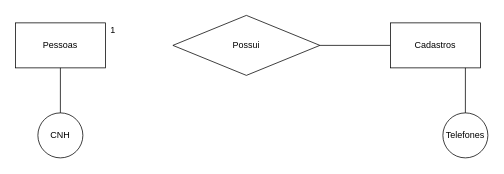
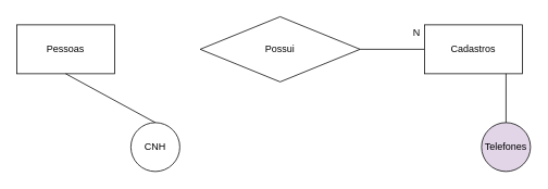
- <mxCell id="8" value="1" style="text;html=1;align=center;verticalAlign=middle;resizable=0;points=[];autosize=1;" parent="1" vertex="1"><mxGeometry x="140" y="30" width="20" height="20" as="geometry" /></mxCell>
+ <mxCell id="9" value="N" style="text;html=1;align=center;verticalAlign=middle;resizable=0;points=[];autosize=1;" parent="1" vertex="1"><mxGeometry x="500" y="30" width="20" height="20" as="geometry" /></mxCell>
- <mxCell id="4" value="Possui" style="rhombus;whiteSpace=wrap;html=1;" parent="1" vertex="1"><mxGeometry x="230" y="20" width="196" height="80" as="geometry" /></mxCell>
+ <mxCell id="4" value="Possui" style="rhombus;whiteSpace=wrap;html=1;" parent="1" vertex="1"><mxGeometry x="245" y="20" width="196" height="80" as="geometry" /></mxCell>
- <mxCell id="11" value="CNH" style="ellipse;whiteSpace=wrap;html=1;aspect=fixed;" vertex="1" parent="1"><mxGeometry x="50" y="150" width="60" height="60" as="geometry" /></mxCell>
+ <mxCell id="11" value="CNH" style="ellipse;whiteSpace=wrap;html=1;aspect=fixed;" vertex="1" parent="1"><mxGeometry x="160" y="150" width="60" height="60" as="geometry" /></mxCell>
- <mxCell id="7" value="Telefones" style="ellipse;whiteSpace=wrap;html=1;aspect=fixed;" parent="1" vertex="1"><mxGeometry x="590" y="150" width="60" height="60" as="geometry" /></mxCell>
+ <mxCell id="7" value="Telefones" style="ellipse;whiteSpace=wrap;html=1;aspect=fixed;fillColor=#e1d5e7;" parent="1" vertex="1"><mxGeometry x="590" y="150" width="60" height="60" as="geometry" /></mxCell>
